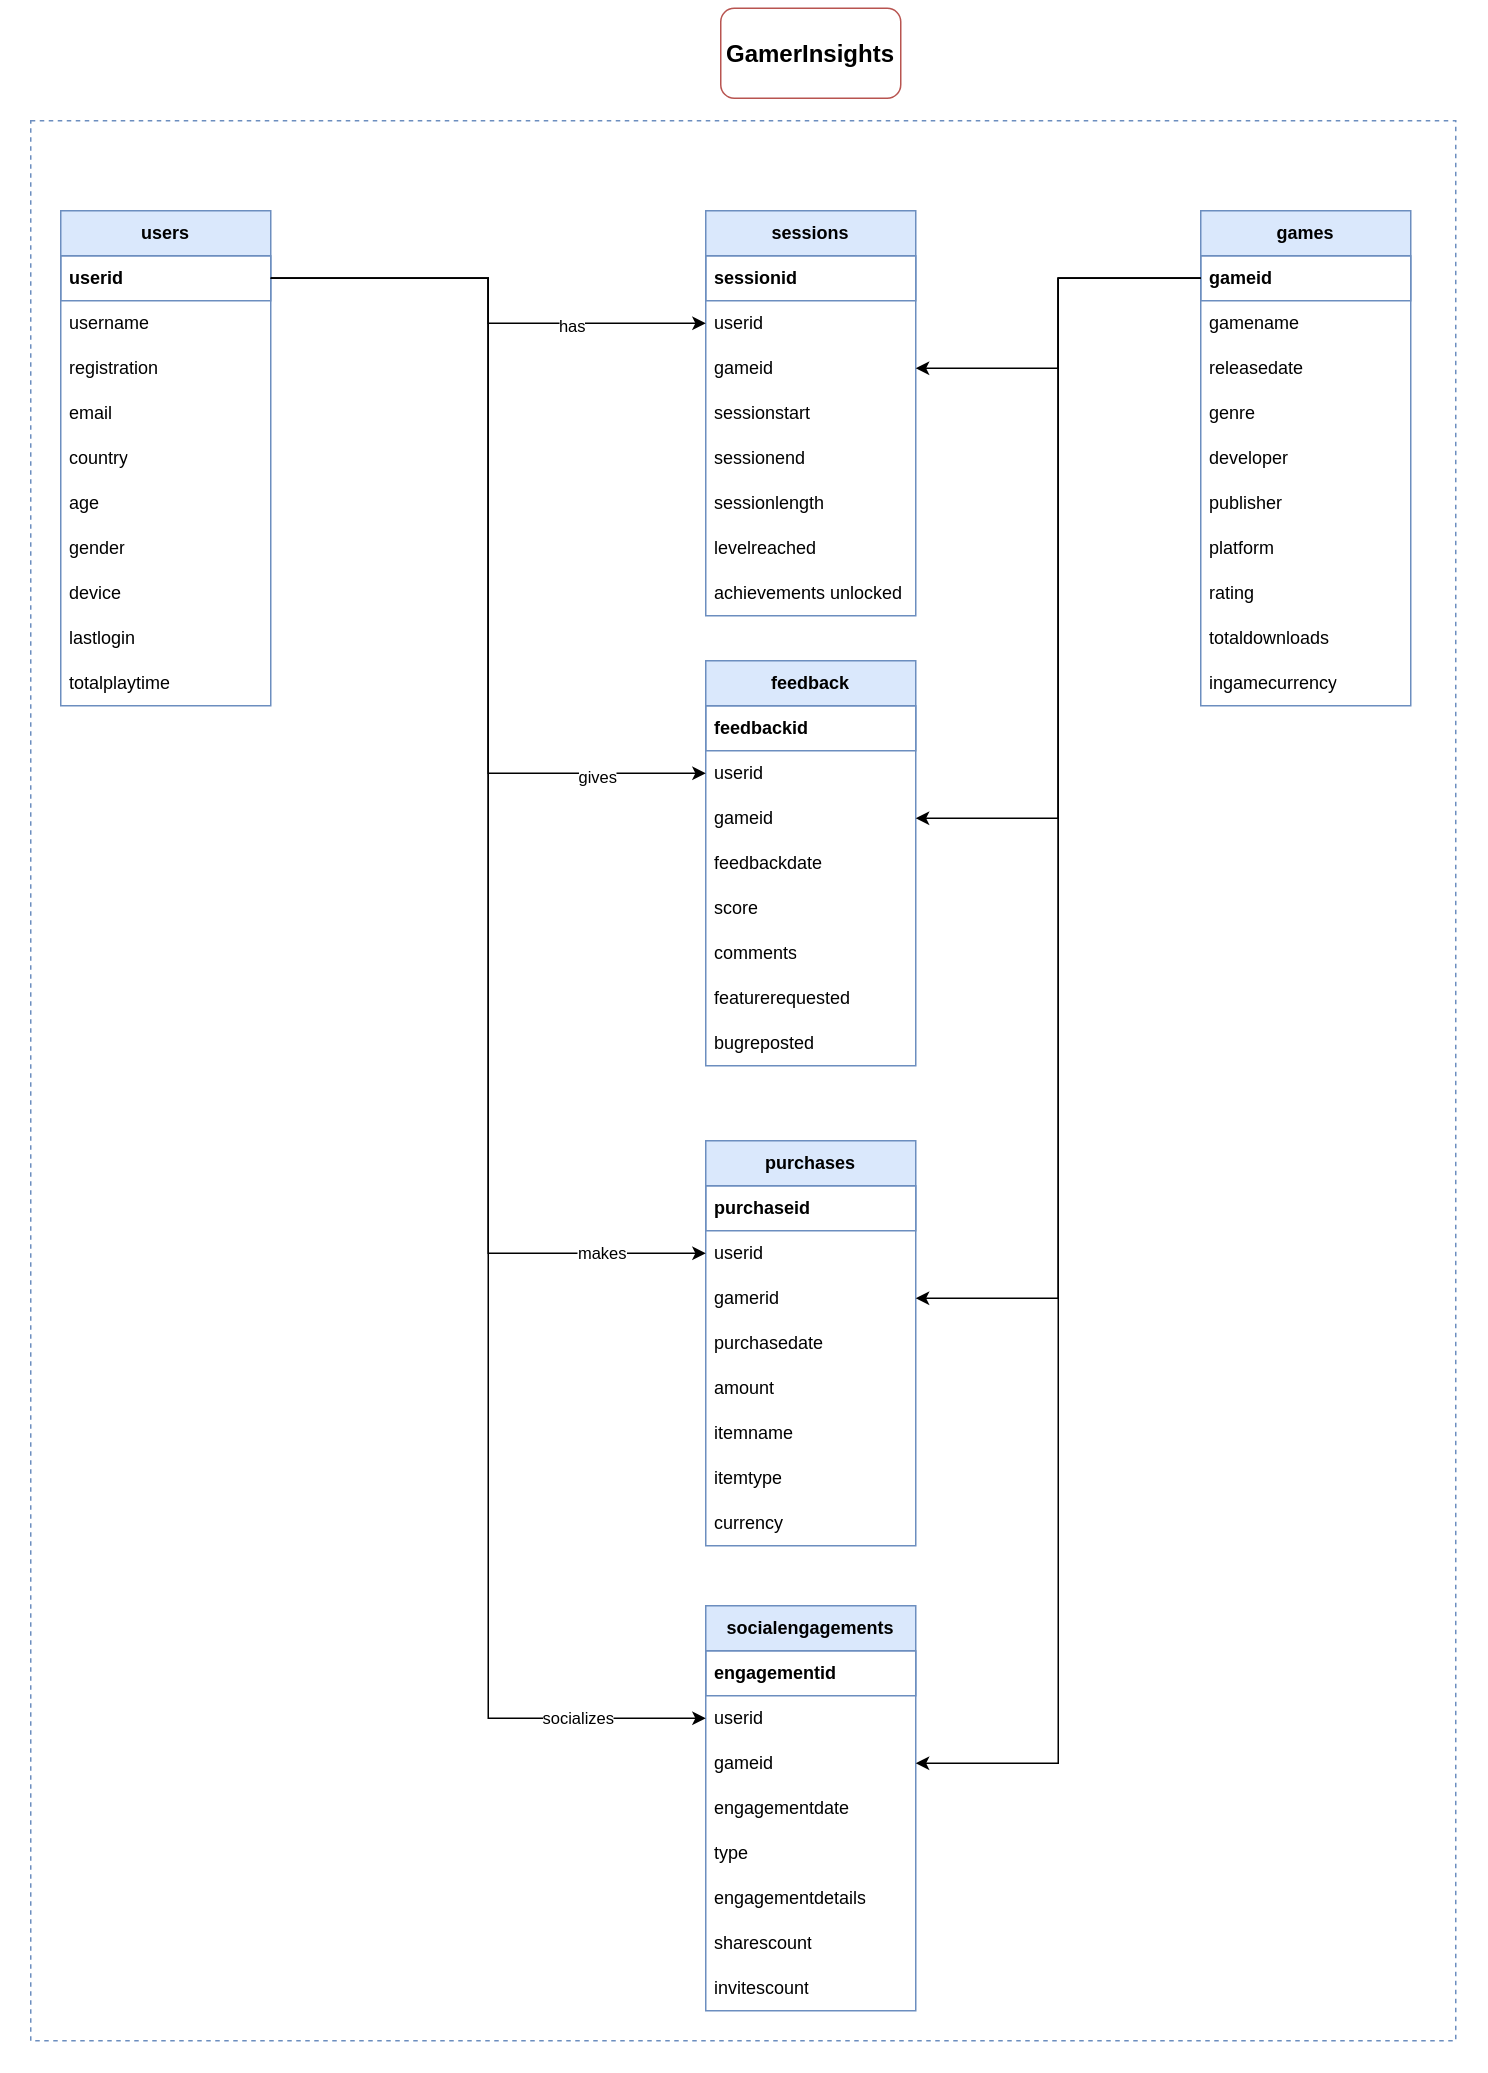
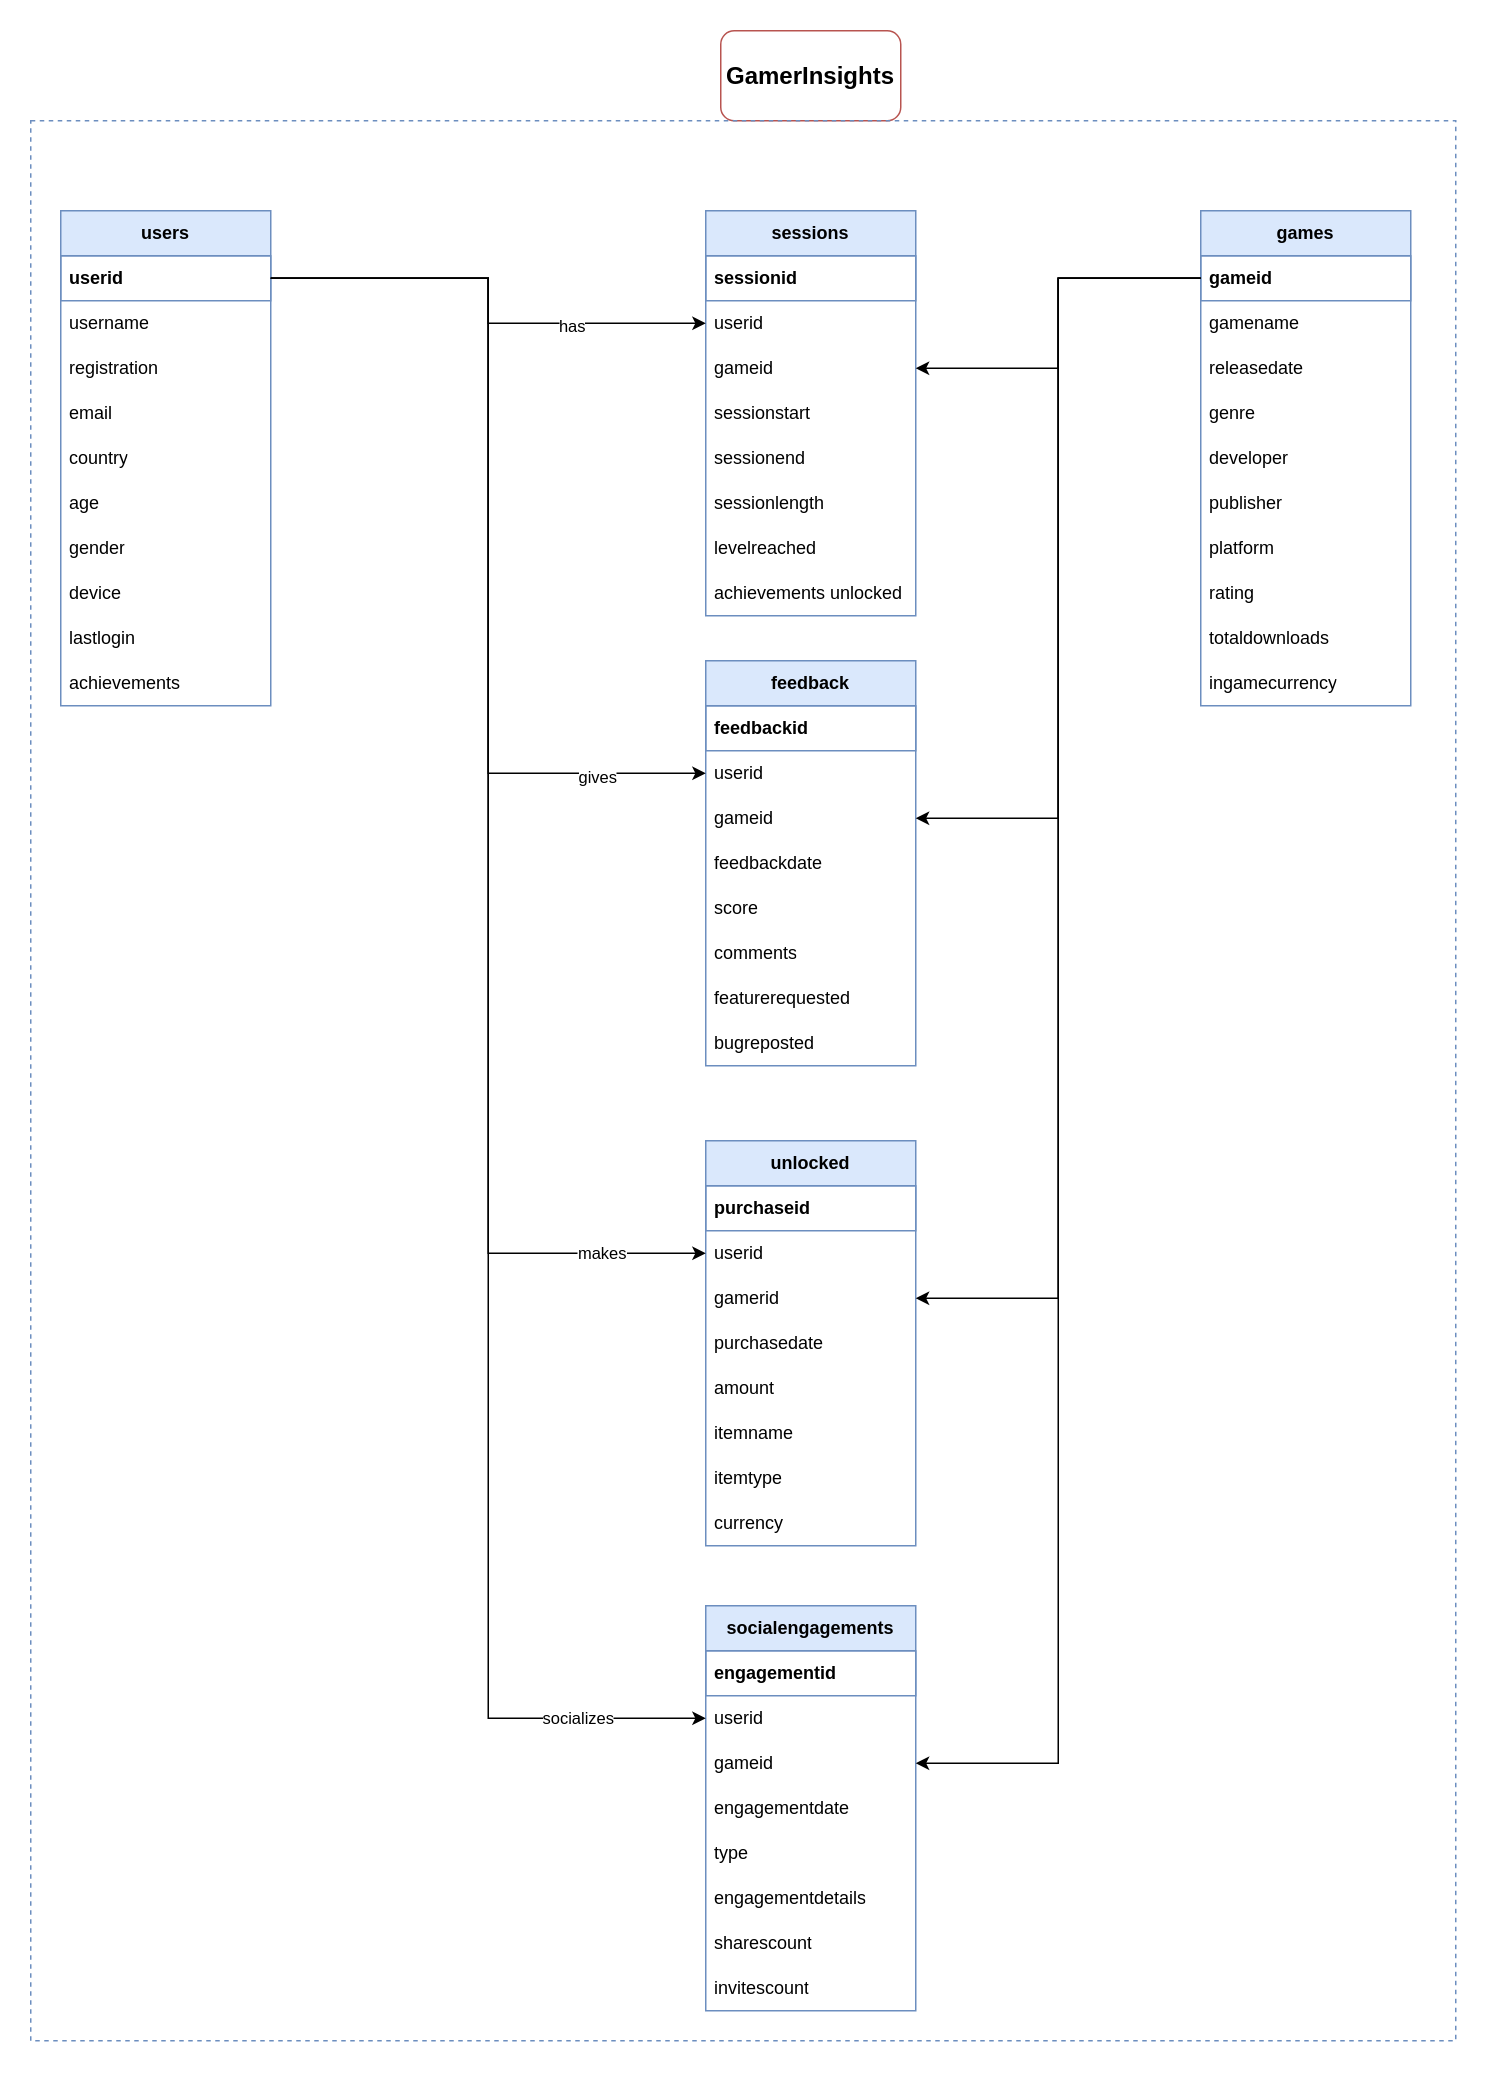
- <mxCell id="2" value="&lt;font style=&quot;font-size: 16px;&quot;&gt;&lt;b style=&quot;&quot;&gt;GamerInsights&lt;/b&gt;&lt;/font&gt;" style="rounded=1;whiteSpace=wrap;html=1;fillColor=none;strokeColor=#b85450;shadow=0;" vertex="1" parent="1"><mxGeometry x="480" y="5" width="120" height="60" as="geometry" /></mxCell>
+ <mxCell id="2" value="&lt;font style=&quot;font-size: 16px;&quot;&gt;&lt;b style=&quot;&quot;&gt;GamerInsights&lt;/b&gt;&lt;/font&gt;" style="rounded=1;whiteSpace=wrap;html=1;fillColor=none;strokeColor=#b85450;shadow=0;" vertex="1" parent="1"><mxGeometry x="480" y="20" width="120" height="60" as="geometry" /></mxCell>
- <mxCell id="13" value="totalplaytime" style="text;strokeColor=none;fillColor=none;align=left;verticalAlign=middle;spacingLeft=4;spacingRight=4;overflow=hidden;points=[[0,0.5],[1,0.5]];portConstraint=eastwest;rotatable=0;whiteSpace=wrap;html=1;" vertex="1" parent="3"><mxGeometry y="300" width="140" height="30" as="geometry" /></mxCell>
+ <mxCell id="13" value="achievements" style="text;strokeColor=none;fillColor=none;align=left;verticalAlign=middle;spacingLeft=4;spacingRight=4;overflow=hidden;points=[[0,0.5],[1,0.5]];portConstraint=eastwest;rotatable=0;whiteSpace=wrap;html=1;" vertex="1" parent="3"><mxGeometry y="300" width="140" height="30" as="geometry" /></mxCell>
- <mxCell id="23" value="purchases" style="swimlane;fontStyle=1;childLayout=stackLayout;horizontal=1;startSize=30;horizontalStack=0;resizeParent=1;resizeParentMax=0;resizeLast=0;collapsible=1;marginBottom=0;whiteSpace=wrap;html=1;fillColor=#dae8fc;strokeColor=#6c8ebf;" vertex="1" parent="1"><mxGeometry x="470" y="760" width="140" height="270" as="geometry" /></mxCell>
+ <mxCell id="23" value="unlocked" style="swimlane;fontStyle=1;childLayout=stackLayout;horizontal=1;startSize=30;horizontalStack=0;resizeParent=1;resizeParentMax=0;resizeLast=0;collapsible=1;marginBottom=0;whiteSpace=wrap;html=1;fillColor=#dae8fc;strokeColor=#6c8ebf;" vertex="1" parent="1"><mxGeometry x="470" y="760" width="140" height="270" as="geometry" /></mxCell>
